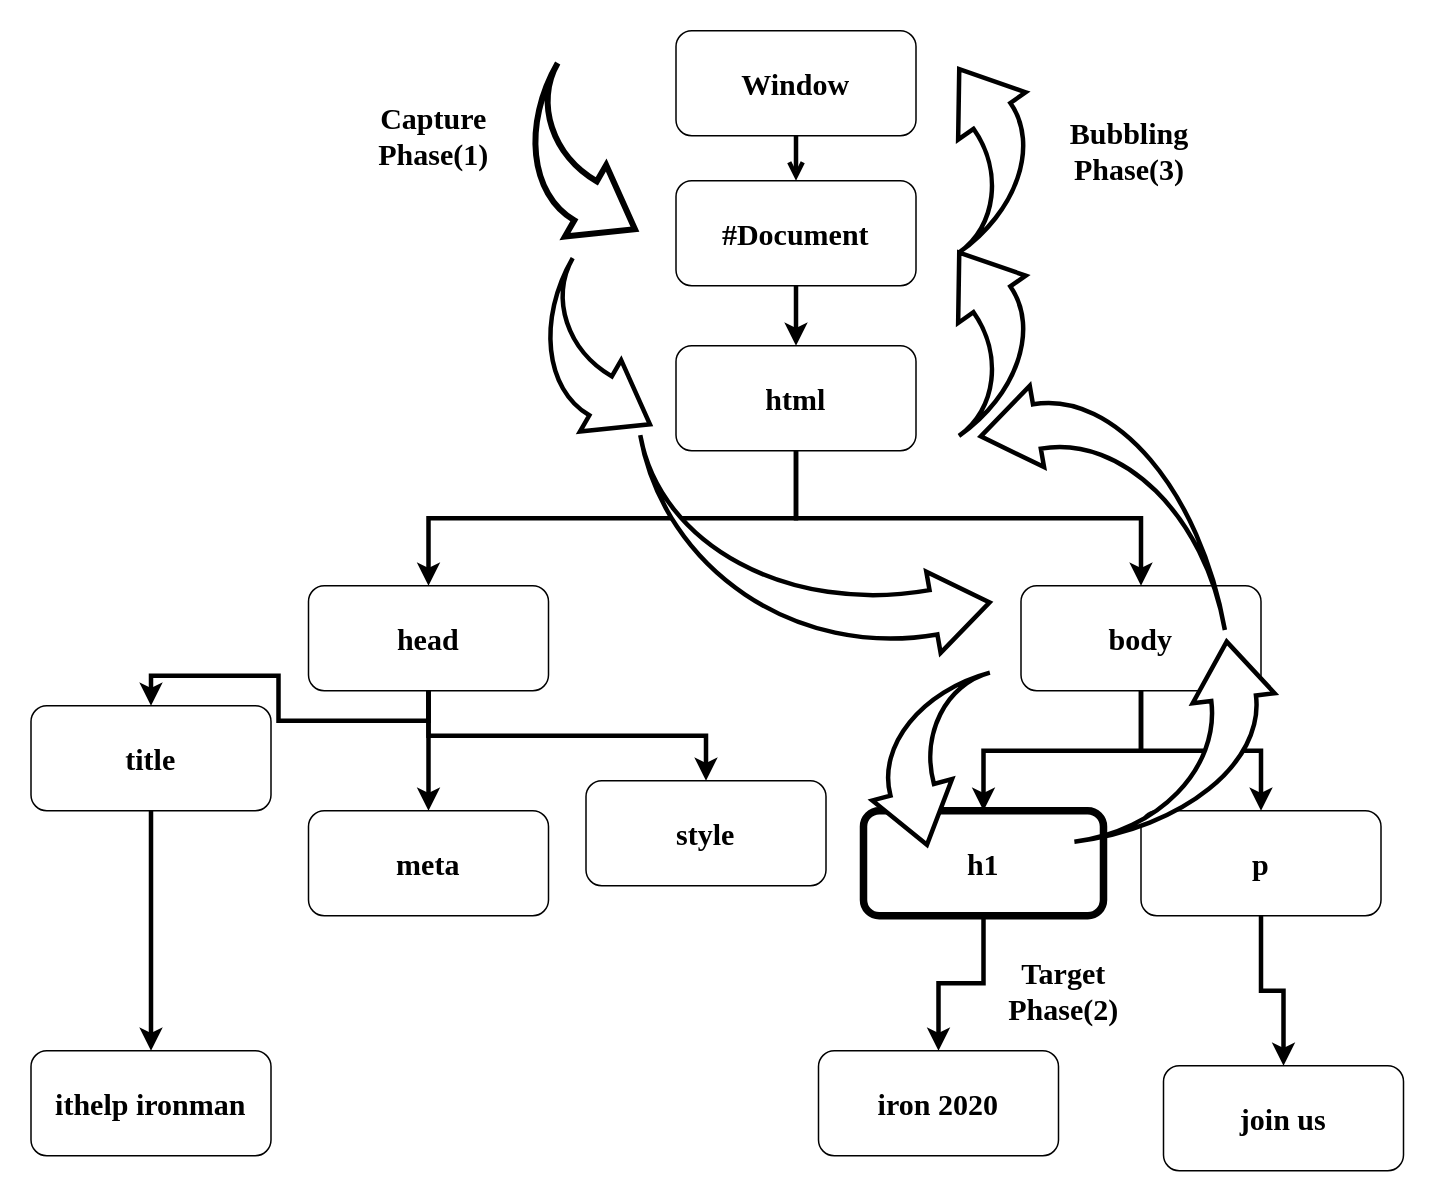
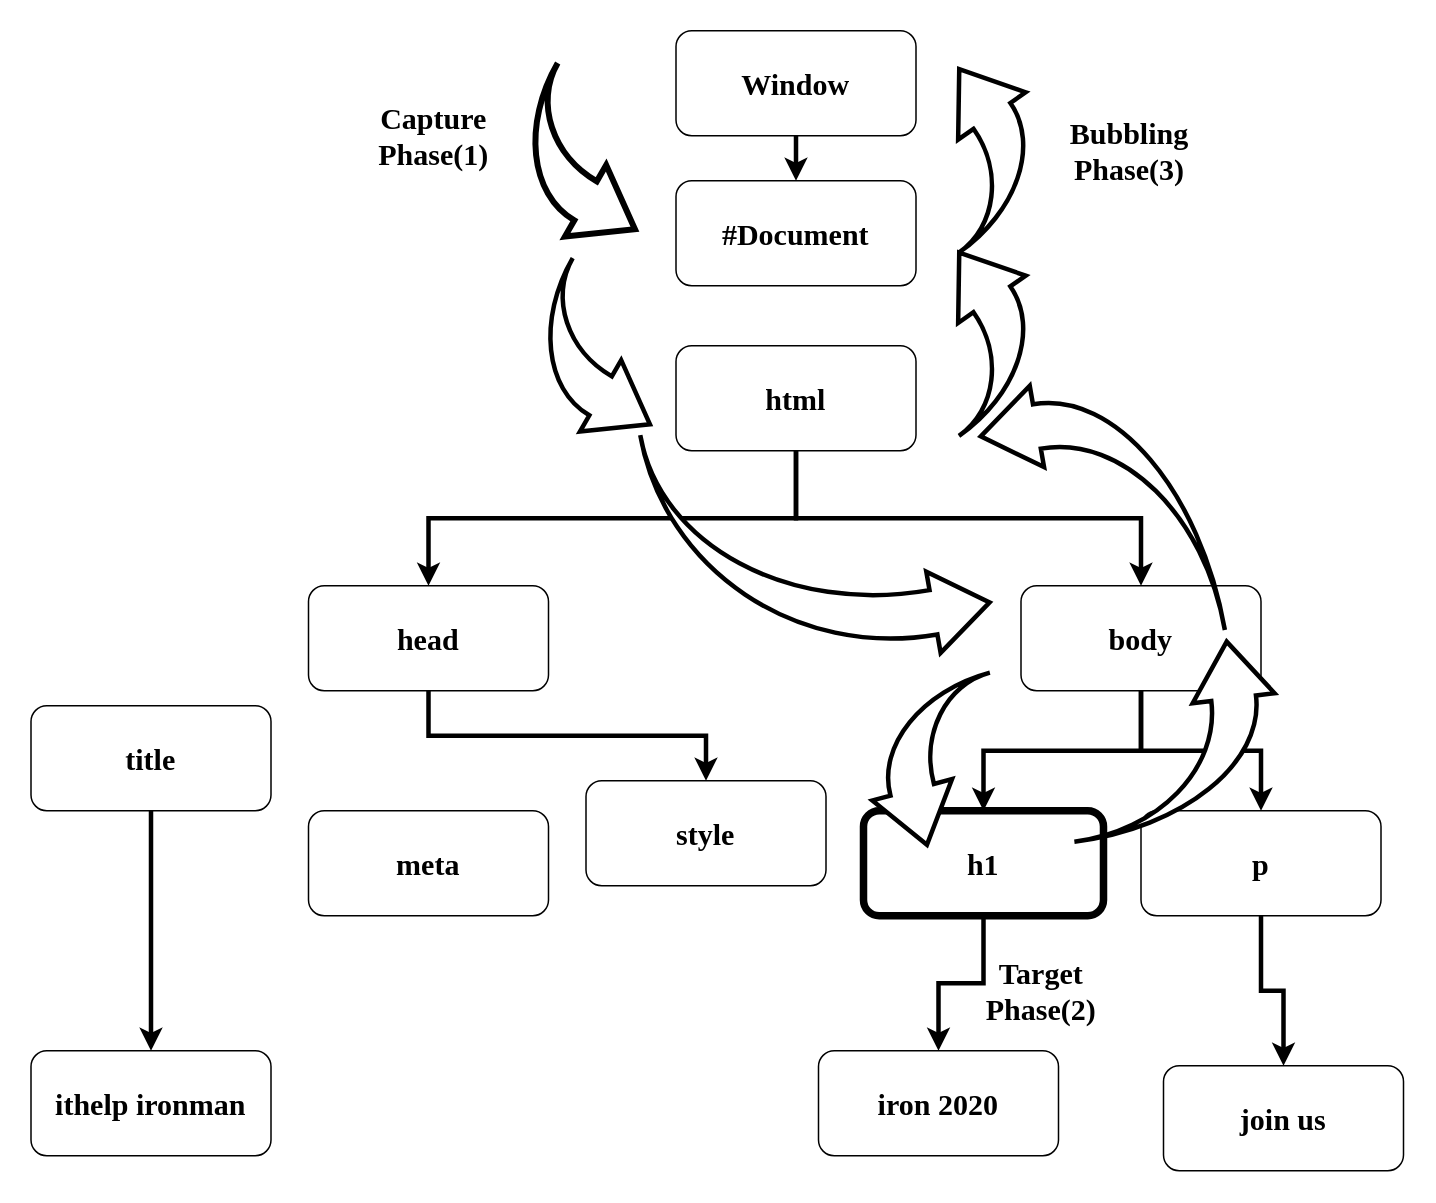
- <mxCell id="25" style="edgeStyle=orthogonalEdgeStyle;rounded=0;orthogonalLoop=1;jettySize=auto;html=1;exitX=0.5;exitY=1;exitDx=0;exitDy=0;entryX=0.5;entryY=0;entryDx=0;entryDy=0;strokeWidth=3;endArrow=open;" edge="1" parent="1" source="26" target="20"><mxGeometry relative="1" as="geometry" /></mxCell>
+ <mxCell id="25" style="edgeStyle=orthogonalEdgeStyle;rounded=0;orthogonalLoop=1;jettySize=auto;html=1;exitX=0.5;exitY=1;exitDx=0;exitDy=0;entryX=0.5;entryY=0;entryDx=0;entryDy=0;strokeWidth=3;" edge="1" parent="1" source="26" target="20"><mxGeometry relative="1" as="geometry" /></mxCell>
- <mxCell id="19" style="edgeStyle=orthogonalEdgeStyle;rounded=0;orthogonalLoop=1;jettySize=auto;html=1;exitX=0.5;exitY=1;exitDx=0;exitDy=0;entryX=0.5;entryY=0;entryDx=0;entryDy=0;strokeWidth=3;" parent="1" source="20" target="4" edge="1"><mxGeometry relative="1" as="geometry" /></mxCell>
- <mxCell id="5" value="" style="edgeStyle=orthogonalEdgeStyle;rounded=0;orthogonalLoop=1;jettySize=auto;html=1;strokeWidth=3;exitX=0.5;exitY=1;exitDx=0;exitDy=0;" parent="1" source="8" target="11" edge="1"><mxGeometry relative="1" as="geometry" /></mxCell>
- <mxCell id="6" style="edgeStyle=orthogonalEdgeStyle;rounded=0;orthogonalLoop=1;jettySize=auto;html=1;entryX=0.5;entryY=0;entryDx=0;entryDy=0;strokeWidth=3;" parent="1" source="8" target="9" edge="1"><mxGeometry relative="1" as="geometry" /></mxCell>
- <mxCell id="36" value="&lt;div style=&quot;text-align: center&quot;&gt;&lt;span style=&quot;font-size: 20px&quot;&gt;&lt;b&gt;Target&lt;/b&gt;&lt;/span&gt;&lt;/div&gt;&lt;div style=&quot;text-align: center&quot;&gt;&lt;span style=&quot;font-size: 20px&quot;&gt;&lt;b&gt;Phase(2)&lt;/b&gt;&lt;/span&gt;&lt;br&gt;&lt;/div&gt;" style="text;whiteSpace=wrap;html=1;fontFamily=微軟正黑體;" vertex="1" parent="1"><mxGeometry x="670" y="630" width="90" height="50" as="geometry" /></mxCell>
+ <mxCell id="36" value="&lt;div style=&quot;text-align: center&quot;&gt;&lt;span style=&quot;font-size: 20px&quot;&gt;&lt;b&gt;Target&lt;/b&gt;&lt;/span&gt;&lt;/div&gt;&lt;div style=&quot;text-align: center&quot;&gt;&lt;span style=&quot;font-size: 20px&quot;&gt;&lt;b&gt;Phase(2)&lt;/b&gt;&lt;/span&gt;&lt;br&gt;&lt;/div&gt;" style="text;whiteSpace=wrap;html=1;fontFamily=微軟正黑體;" vertex="1" parent="1"><mxGeometry x="655" y="630" width="90" height="50" as="geometry" /></mxCell>
